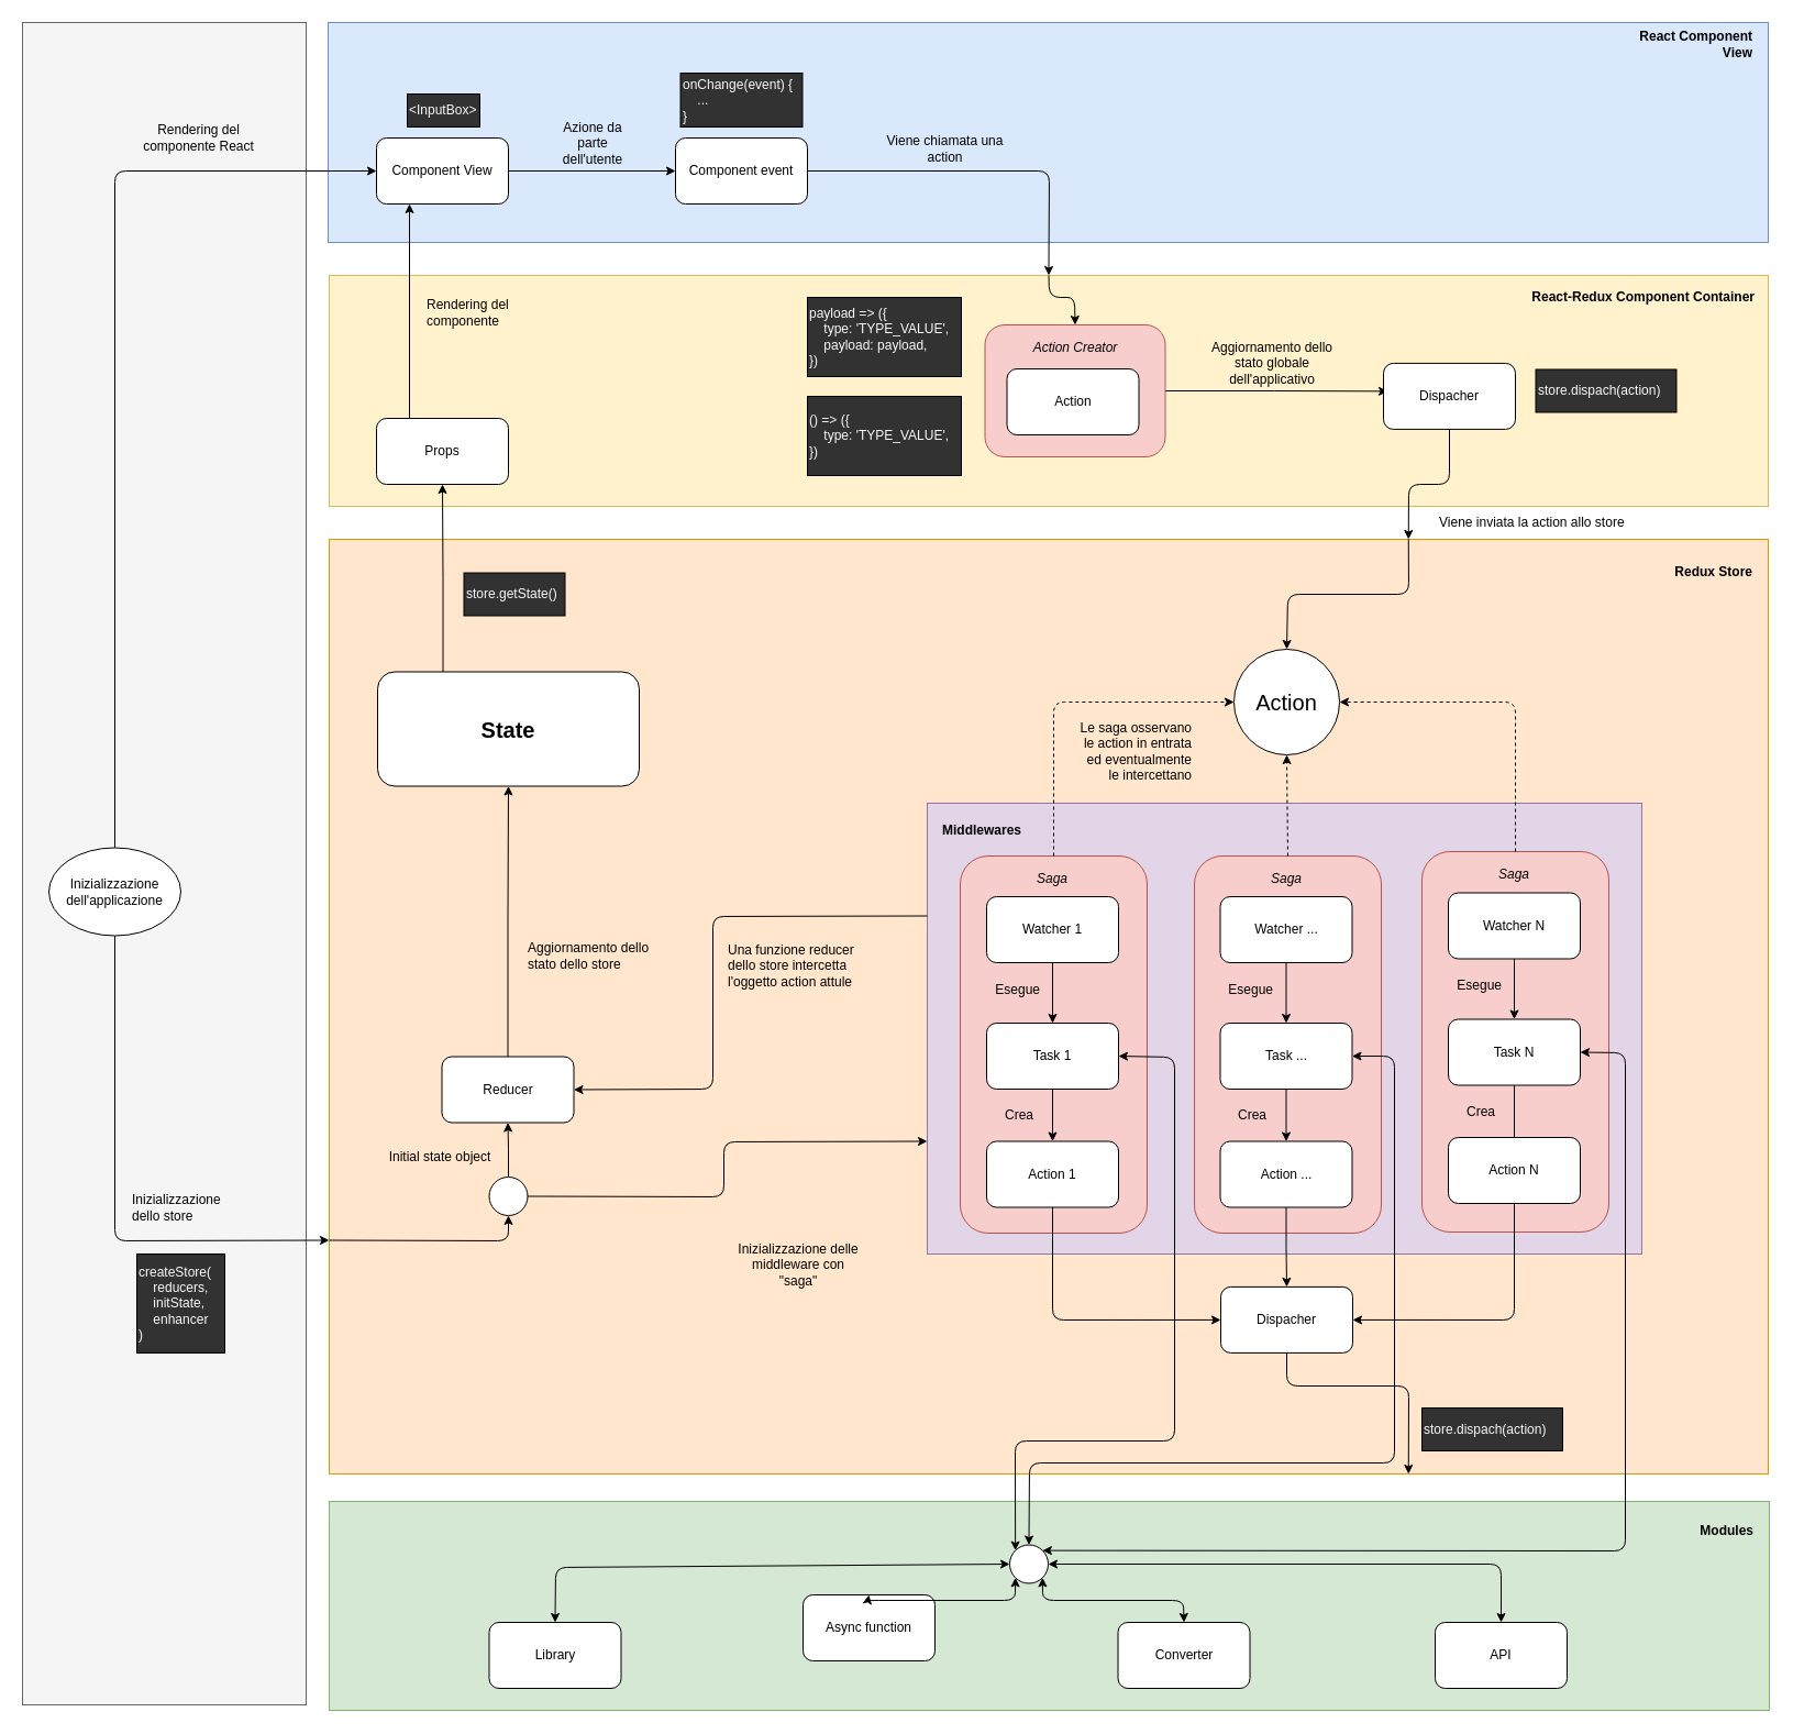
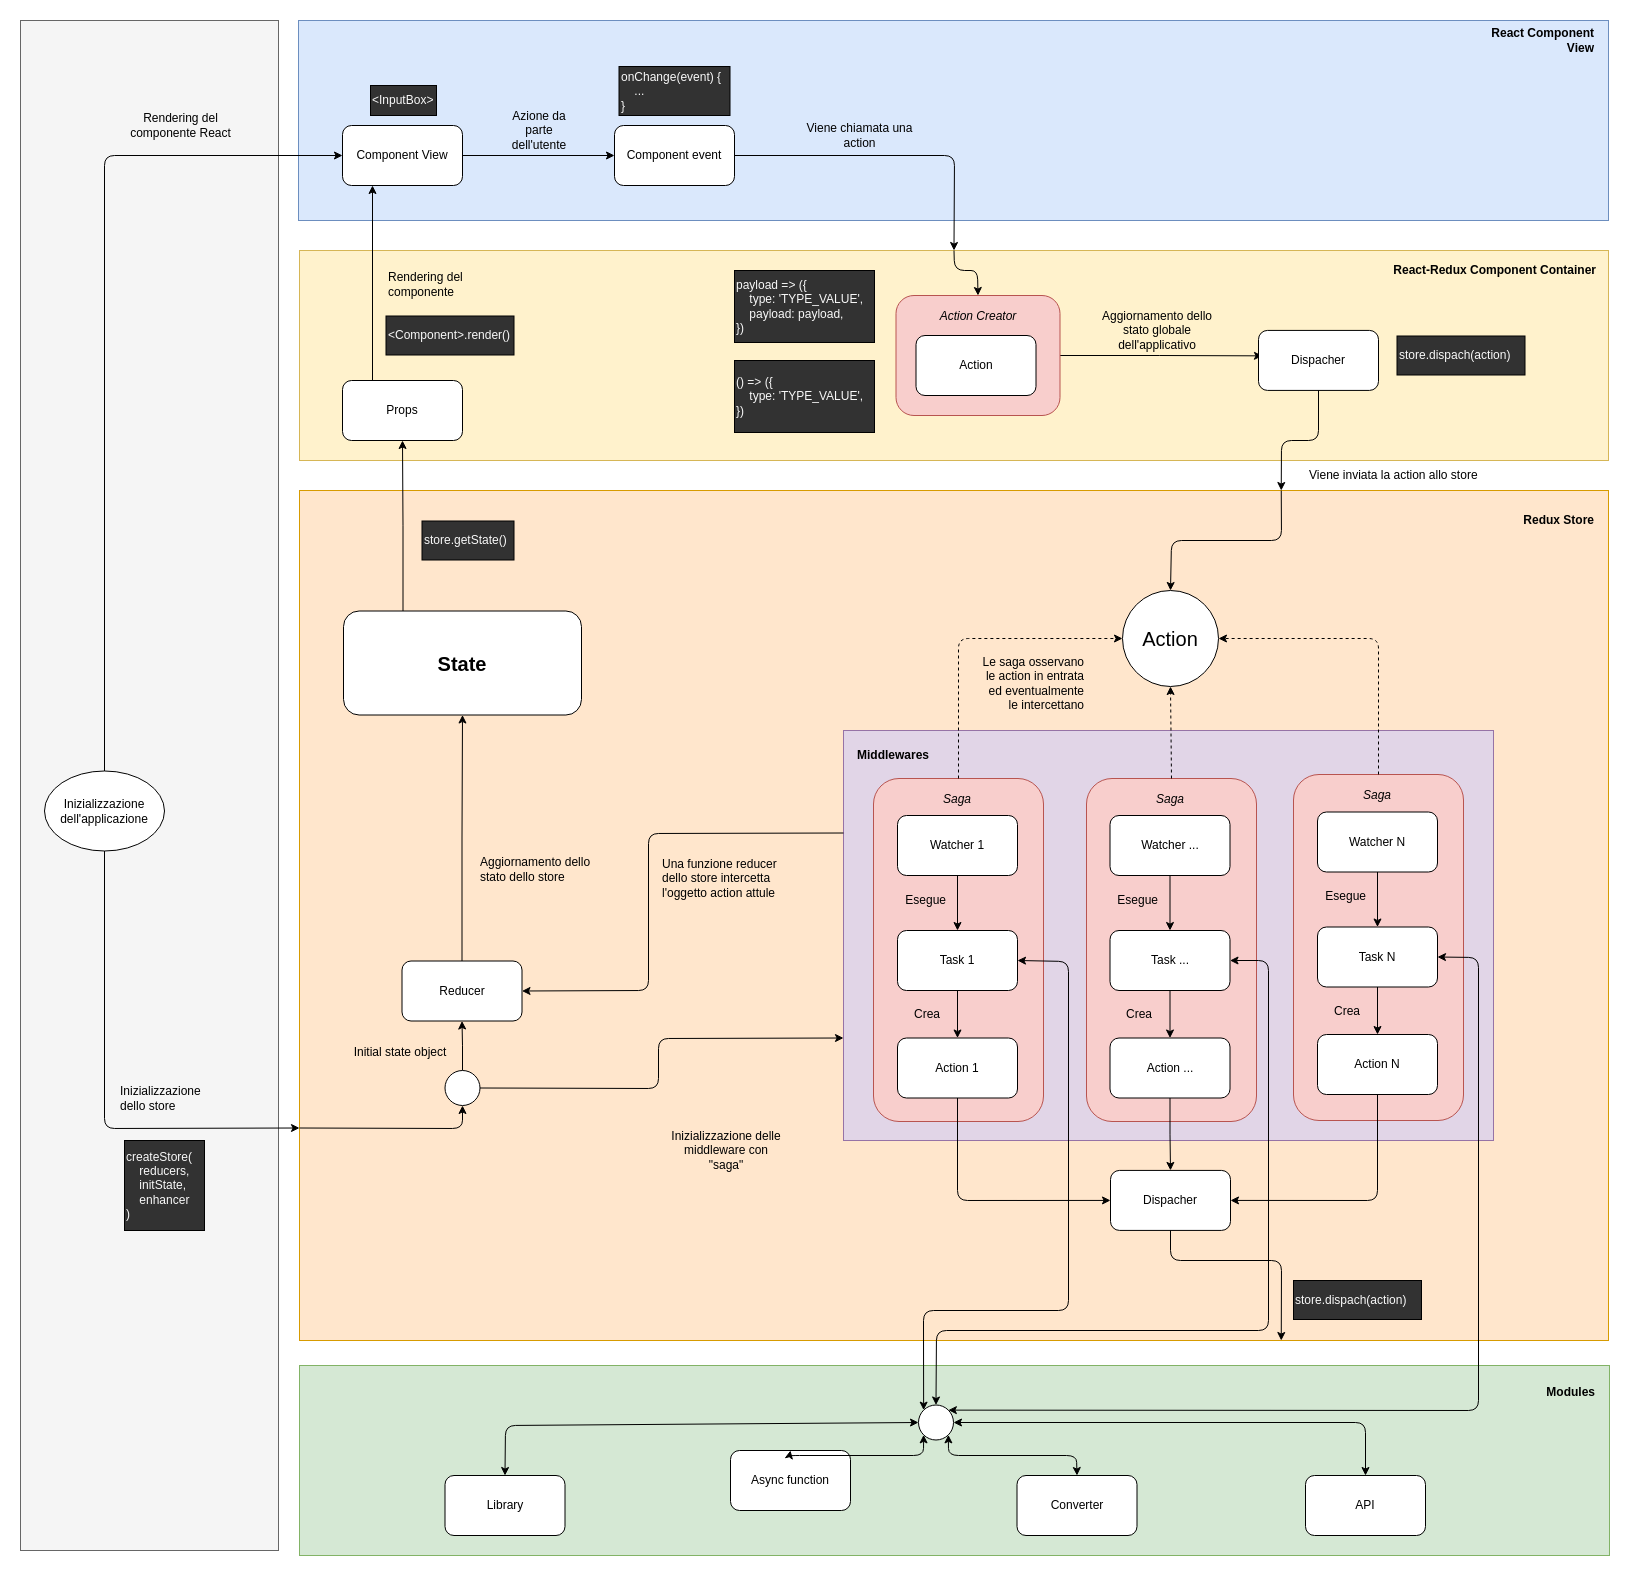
+ <mxCell id="24" value="&amp;lt;Component&amp;gt;.render()" style="rounded=0;whiteSpace=wrap;html=1;fillColor=#323232;align=left;fontColor=#f9f9f9;" parent="1" vertex="1"><mxGeometry x="385.5" y="315.5" width="128" height="39" as="geometry" /></mxCell>
- <mxCell id="89" style="edgeStyle=orthogonalEdgeStyle;rounded=0;orthogonalLoop=1;jettySize=auto;html=1;exitX=0.5;exitY=1;exitDx=0;exitDy=0;entryX=0.5;entryY=0;entryDx=0;entryDy=0;startArrow=none;startFill=0;endArrow=none;endFill=1;" parent="1" source="90" target="91" edge="1"><mxGeometry relative="1" as="geometry" /></mxCell>
+ <mxCell id="89" style="edgeStyle=orthogonalEdgeStyle;rounded=0;orthogonalLoop=1;jettySize=auto;html=1;exitX=0.5;exitY=1;exitDx=0;exitDy=0;entryX=0.5;entryY=0;entryDx=0;entryDy=0;startArrow=none;startFill=0;endArrow=classic;endFill=1;" parent="1" source="90" target="91" edge="1"><mxGeometry relative="1" as="geometry" /></mxCell>
